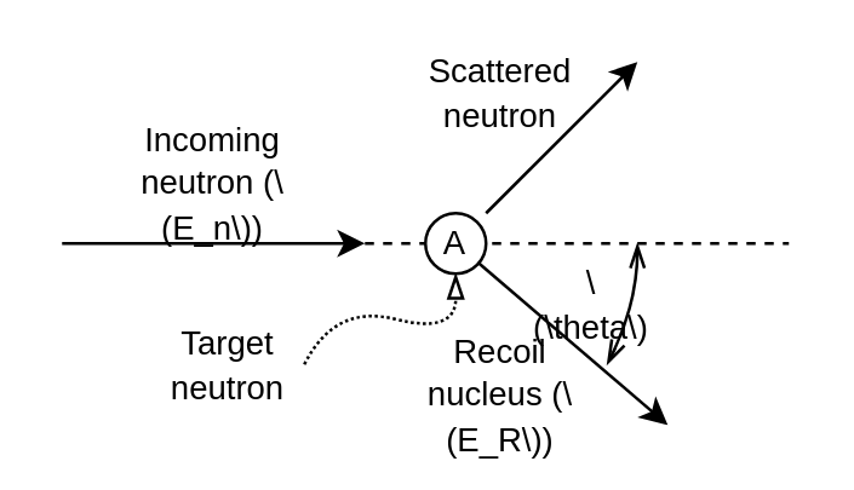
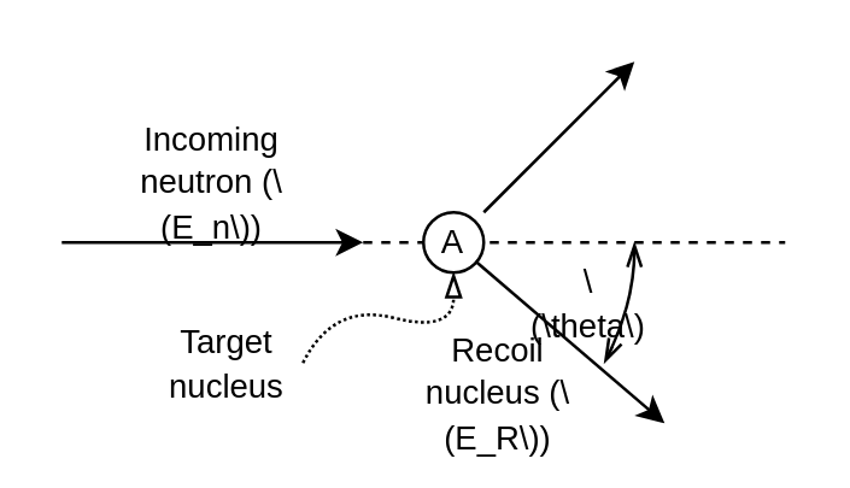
- <mxCell id="9" value="&lt;span style=&quot;font-size: 11px&quot;&gt;Scattered neutron&lt;/span&gt;" style="text;html=1;strokeColor=none;fillColor=none;align=center;verticalAlign=middle;whiteSpace=wrap;rounded=0;" parent="1" vertex="1"><mxGeometry x="140" y="20" width="50" height="20" as="geometry" /></mxCell>
- <mxCell id="13" value="&lt;span style=&quot;font-size: 11px&quot;&gt;Target neutron&lt;/span&gt;" style="text;html=1;strokeColor=none;fillColor=none;align=center;verticalAlign=middle;whiteSpace=wrap;rounded=0;" parent="1" vertex="1"><mxGeometry x="50" y="110" width="50" height="20" as="geometry" /></mxCell>
+ <mxCell id="13" value="&lt;span style=&quot;font-size: 11px&quot;&gt;Target nucleus&lt;/span&gt;" style="text;html=1;strokeColor=none;fillColor=none;align=center;verticalAlign=middle;whiteSpace=wrap;rounded=0;" parent="1" vertex="1"><mxGeometry x="50" y="110" width="50" height="20" as="geometry" /></mxCell>
